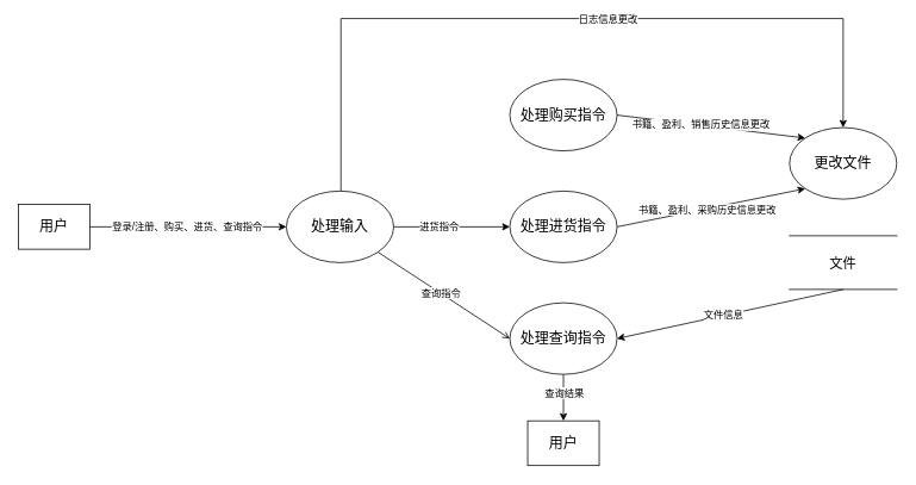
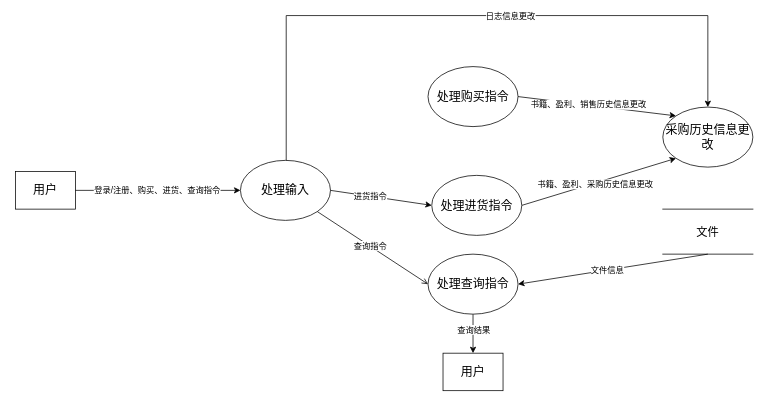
- <mxCell id="22" value="&lt;font style=&quot;font-size: 16px;&quot;&gt;更改文件&lt;/font&gt;" style="ellipse;whiteSpace=wrap;html=1;" parent="1" vertex="1"><mxGeometry x="883" y="142" width="120" height="80" as="geometry" /></mxCell>
+ <mxCell id="22" value="&lt;font style=&quot;font-size: 16px;&quot;&gt;采购历史信息更改&lt;/font&gt;" style="ellipse;whiteSpace=wrap;html=1;" parent="1" vertex="1"><mxGeometry x="883" y="142" width="120" height="80" as="geometry" /></mxCell>
- <mxCell id="11" value="&lt;font style=&quot;font-size: 16px;&quot;&gt;处理进货指令&lt;/font&gt;" style="ellipse;whiteSpace=wrap;html=1;" parent="1" vertex="1"><mxGeometry x="570" y="213" width="120" height="80" as="geometry" /></mxCell>
+ <mxCell id="11" value="&lt;font style=&quot;font-size: 16px;&quot;&gt;处理进货指令&lt;/font&gt;" style="ellipse;whiteSpace=wrap;html=1;" parent="1" vertex="1"><mxGeometry x="575" y="233" width="120" height="80" as="geometry" /></mxCell>
- <mxCell id="16" value="&lt;font style=&quot;font-size: 15px;&quot;&gt;文件&lt;/font&gt;" style="shape=partialRectangle;whiteSpace=wrap;html=1;left=0;right=0;fillColor=none;" parent="1" vertex="1"><mxGeometry x="883" y="263" width="120" height="60" as="geometry" /></mxCell>
+ <mxCell id="16" value="&lt;font style=&quot;font-size: 15px;&quot;&gt;文件&lt;/font&gt;" style="shape=partialRectangle;whiteSpace=wrap;html=1;left=0;right=0;fillColor=none;" parent="1" vertex="1"><mxGeometry x="883" y="278" width="120" height="60" as="geometry" /></mxCell>
